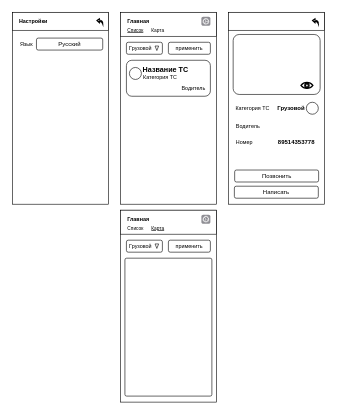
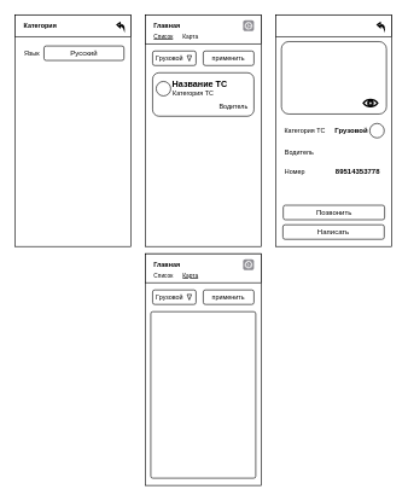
- <mxCell id="30" value="&lt;b&gt;Настройки&lt;/b&gt;" style="text;html=1;strokeColor=none;fillColor=none;align=center;verticalAlign=middle;whiteSpace=wrap;rounded=0;fontSize=9;" parent="1" vertex="1"><mxGeometry x="25" y="20" width="60" height="30" as="geometry" /></mxCell>
+ <mxCell id="30" value="&lt;b&gt;Категория&lt;/b&gt;" style="text;html=1;strokeColor=none;fillColor=none;align=center;verticalAlign=middle;whiteSpace=wrap;rounded=0;fontSize=9;" parent="1" vertex="1"><mxGeometry x="25" y="20" width="60" height="30" as="geometry" /></mxCell>
